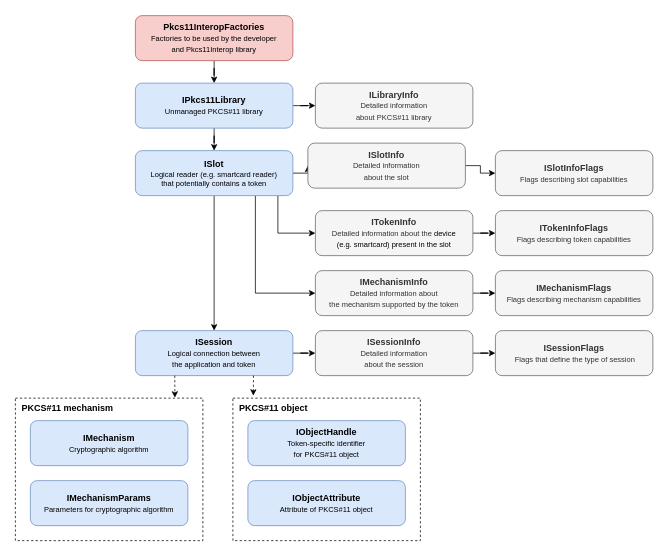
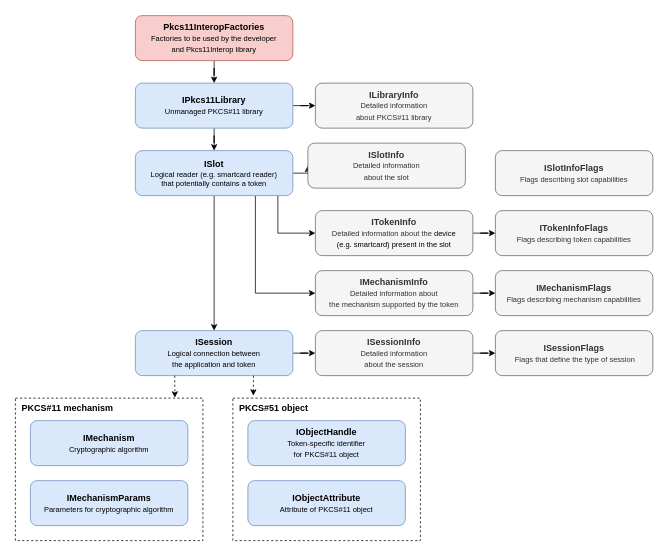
- <mxCell id="12" style="edgeStyle=orthogonalEdgeStyle;rounded=0;orthogonalLoop=1;jettySize=auto;html=1;entryX=0;entryY=0.5;entryDx=0;entryDy=0;" parent="2" source="13" target="14" edge="1"><mxGeometry relative="1" as="geometry" /></mxCell>
- <mxCell id="33" value="&lt;b&gt;&amp;nbsp; PKCS#11 object&lt;/b&gt;" style="rounded=0;whiteSpace=wrap;html=1;fillColor=none;align=left;verticalAlign=top;dashed=1;" parent="32" vertex="1"><mxGeometry width="250" height="190" as="geometry" /></mxCell>
+ <mxCell id="33" value="&lt;b&gt;&amp;nbsp; PKCS#51 object&lt;/b&gt;" style="rounded=0;whiteSpace=wrap;html=1;fillColor=none;align=left;verticalAlign=top;dashed=1;" parent="32" vertex="1"><mxGeometry width="250" height="190" as="geometry" /></mxCell>
